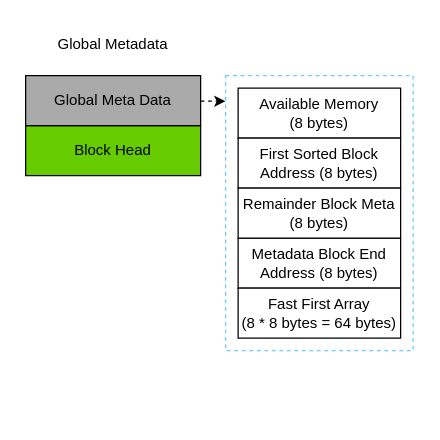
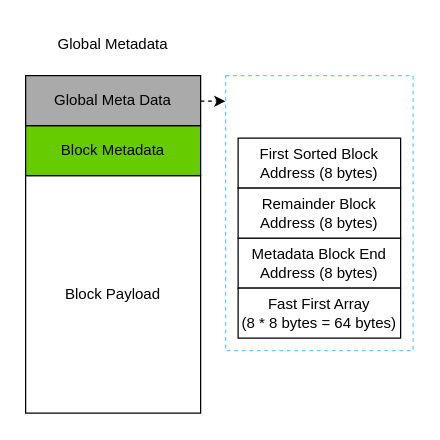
- <mxCell id="9" value="Available Memory&lt;br&gt;(8 bytes)" style="rounded=0;whiteSpace=wrap;html=1;fillColor=#FFFFFF;" parent="7" vertex="1"><mxGeometry x="10" y="10" width="130" height="40" as="geometry" /></mxCell>
- <mxCell id="4" value="Block Head" style="rounded=0;whiteSpace=wrap;html=1;fillColor=#66cc00;" parent="1" vertex="1"><mxGeometry y="100" width="140" height="40" as="geometry" x="20" /></mxCell>
+ <mxCell id="4" value="Block Metadata" style="rounded=0;whiteSpace=wrap;html=1;fillColor=#66cc00;" parent="1" vertex="1"><mxGeometry y="100" width="140" height="40" as="geometry" x="20" /></mxCell>
- <mxCell id="12" value="Remainder Block Meta (8 bytes)" style="rounded=0;whiteSpace=wrap;html=1;fillColor=#FFFFFF;" parent="7" vertex="1"><mxGeometry x="10" y="90" width="130" height="40" as="geometry" /></mxCell>
+ <mxCell id="12" value="Remainder Block Address (8 bytes)" style="rounded=0;whiteSpace=wrap;html=1;fillColor=#FFFFFF;" parent="7" vertex="1"><mxGeometry x="10" y="90" width="130" height="40" as="geometry" /></mxCell>
+ <mxCell id="2" value="Block Payload" style="rounded=0;whiteSpace=wrap;html=1;" parent="1" vertex="1"><mxGeometry y="140" width="140" height="190" as="geometry" x="20" /></mxCell>
